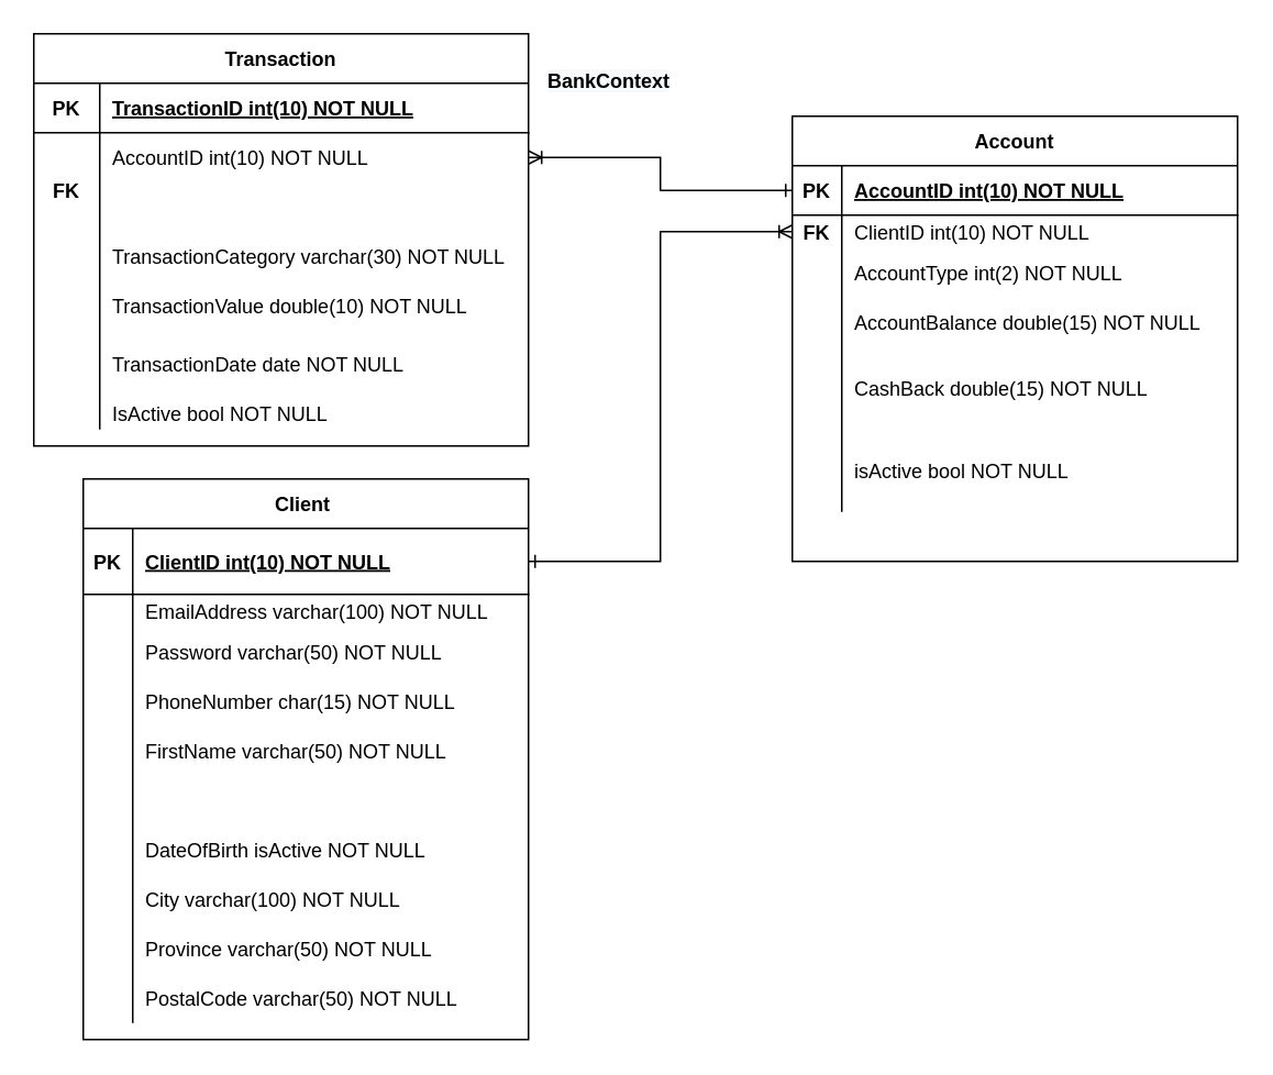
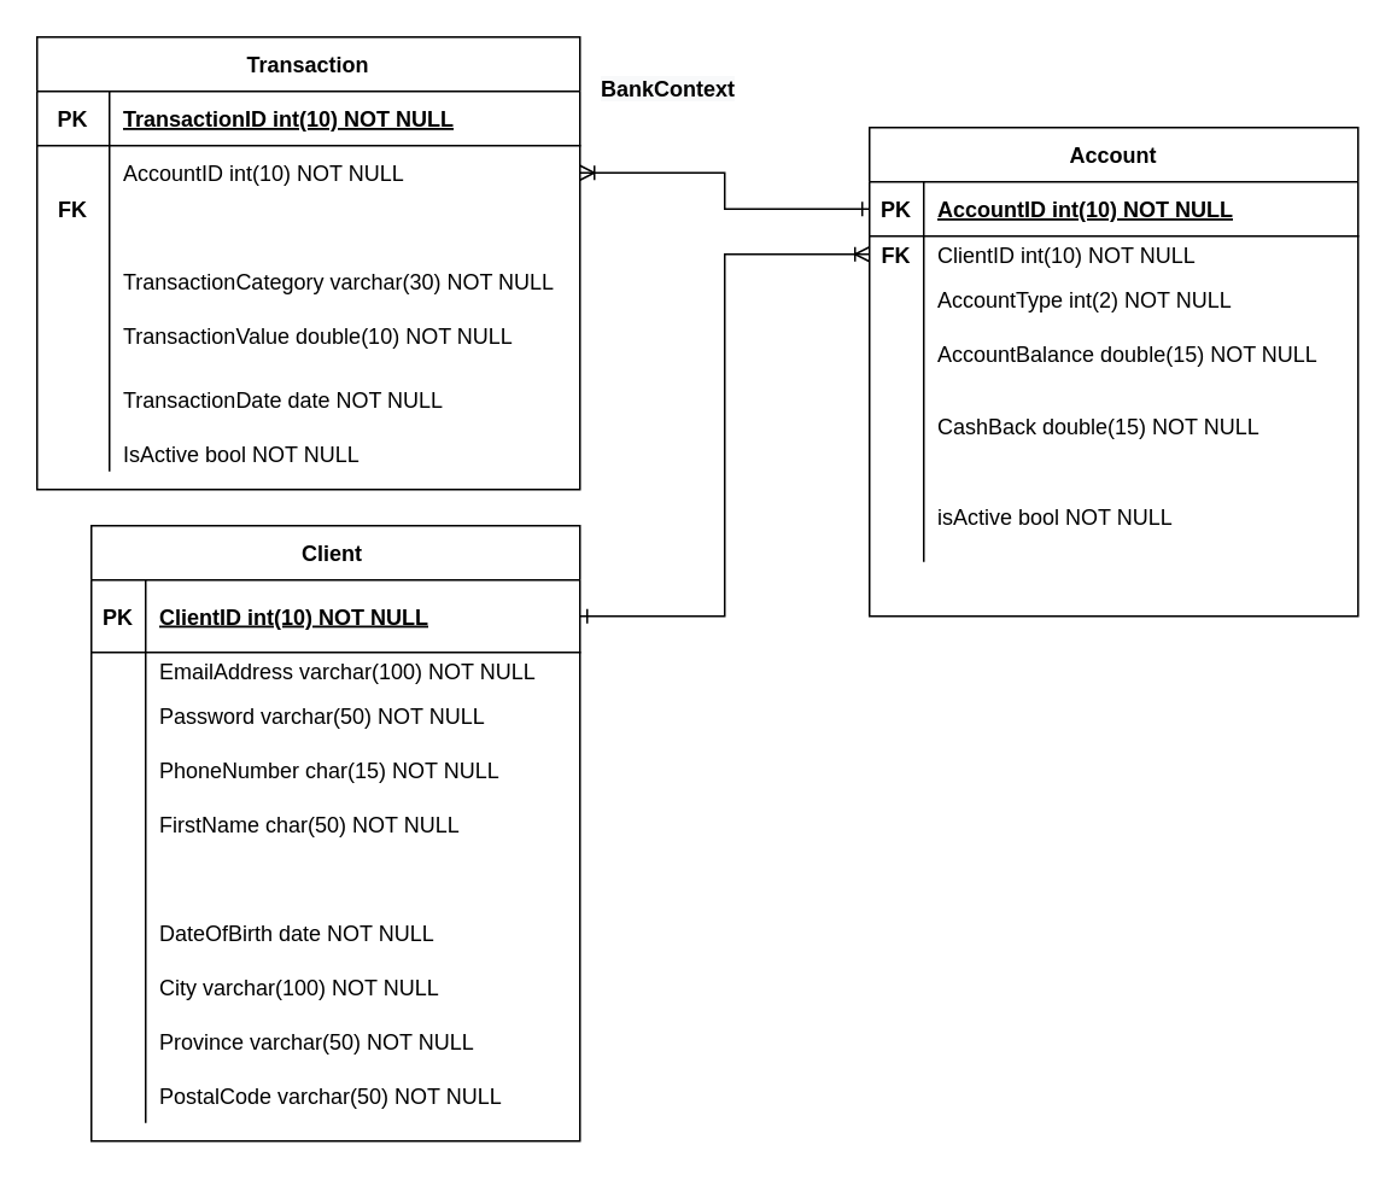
- <mxCell id="62" value="FirstName varchar(50) NOT NULL" style="shape=partialRectangle;overflow=hidden;connectable=0;fillColor=none;top=0;left=0;bottom=0;right=0;align=left;spacingLeft=6;" parent="60" vertex="1"><mxGeometry x="30" width="240" height="30" as="geometry" /></mxCell>
+ <mxCell id="62" value="FirstName char(50) NOT NULL" style="shape=partialRectangle;overflow=hidden;connectable=0;fillColor=none;top=0;left=0;bottom=0;right=0;align=left;spacingLeft=6;" parent="60" vertex="1"><mxGeometry x="30" width="240" height="30" as="geometry" /></mxCell>
- <mxCell id="67" value="DateOfBirth isActive NOT NULL" style="shape=partialRectangle;overflow=hidden;connectable=0;fillColor=none;top=0;left=0;bottom=0;right=0;align=left;spacingLeft=6;" parent="65" vertex="1"><mxGeometry x="30" width="240" height="30" as="geometry" /></mxCell>
+ <mxCell id="67" value="DateOfBirth date NOT NULL" style="shape=partialRectangle;overflow=hidden;connectable=0;fillColor=none;top=0;left=0;bottom=0;right=0;align=left;spacingLeft=6;" parent="65" vertex="1"><mxGeometry x="30" width="240" height="30" as="geometry" /></mxCell>
